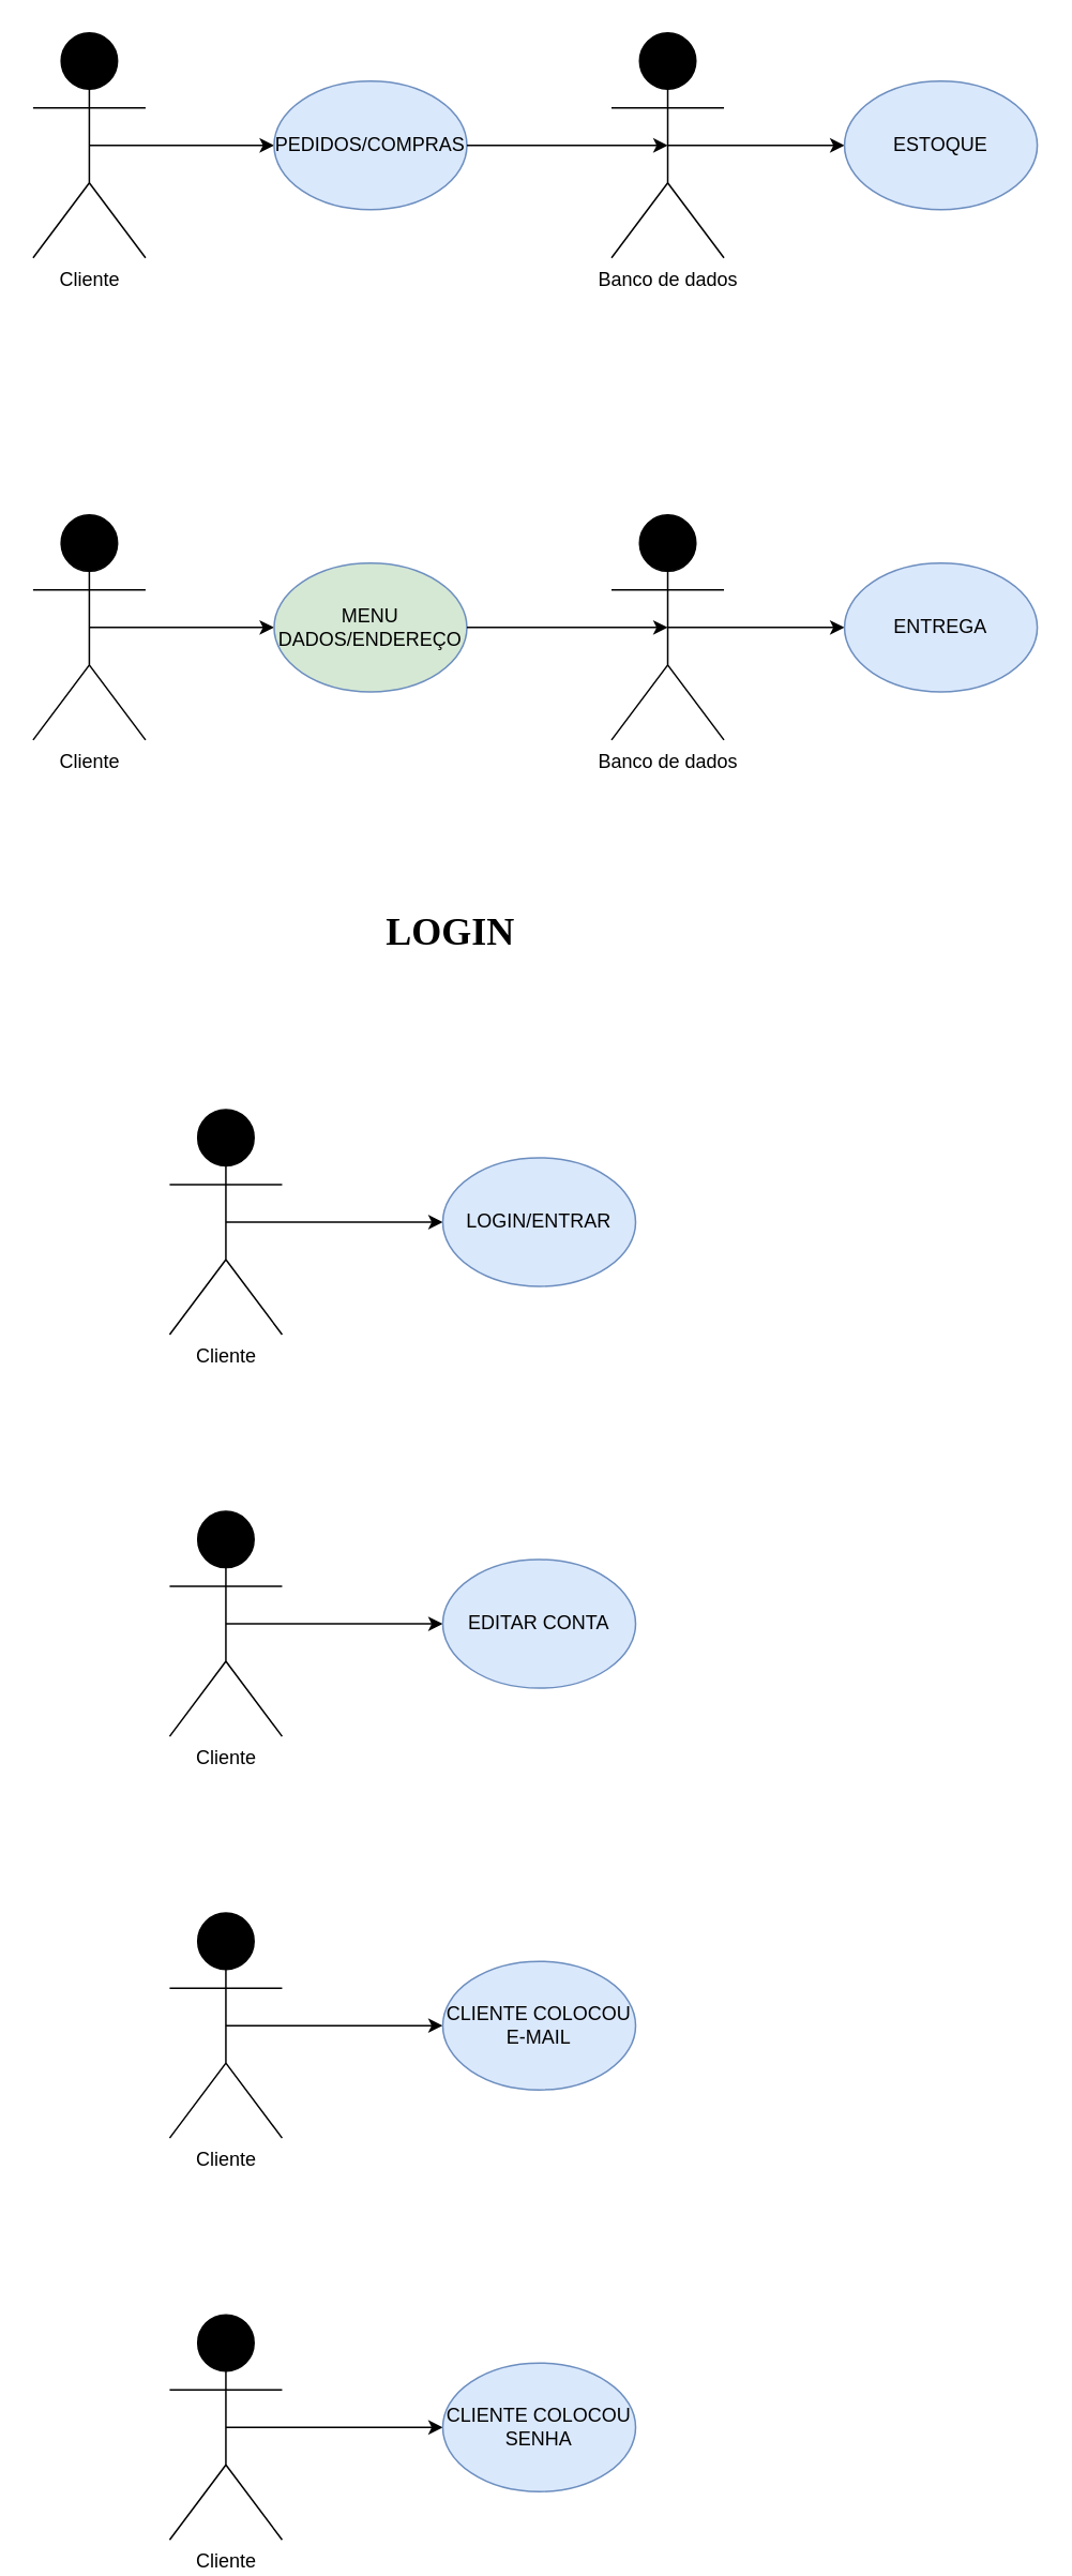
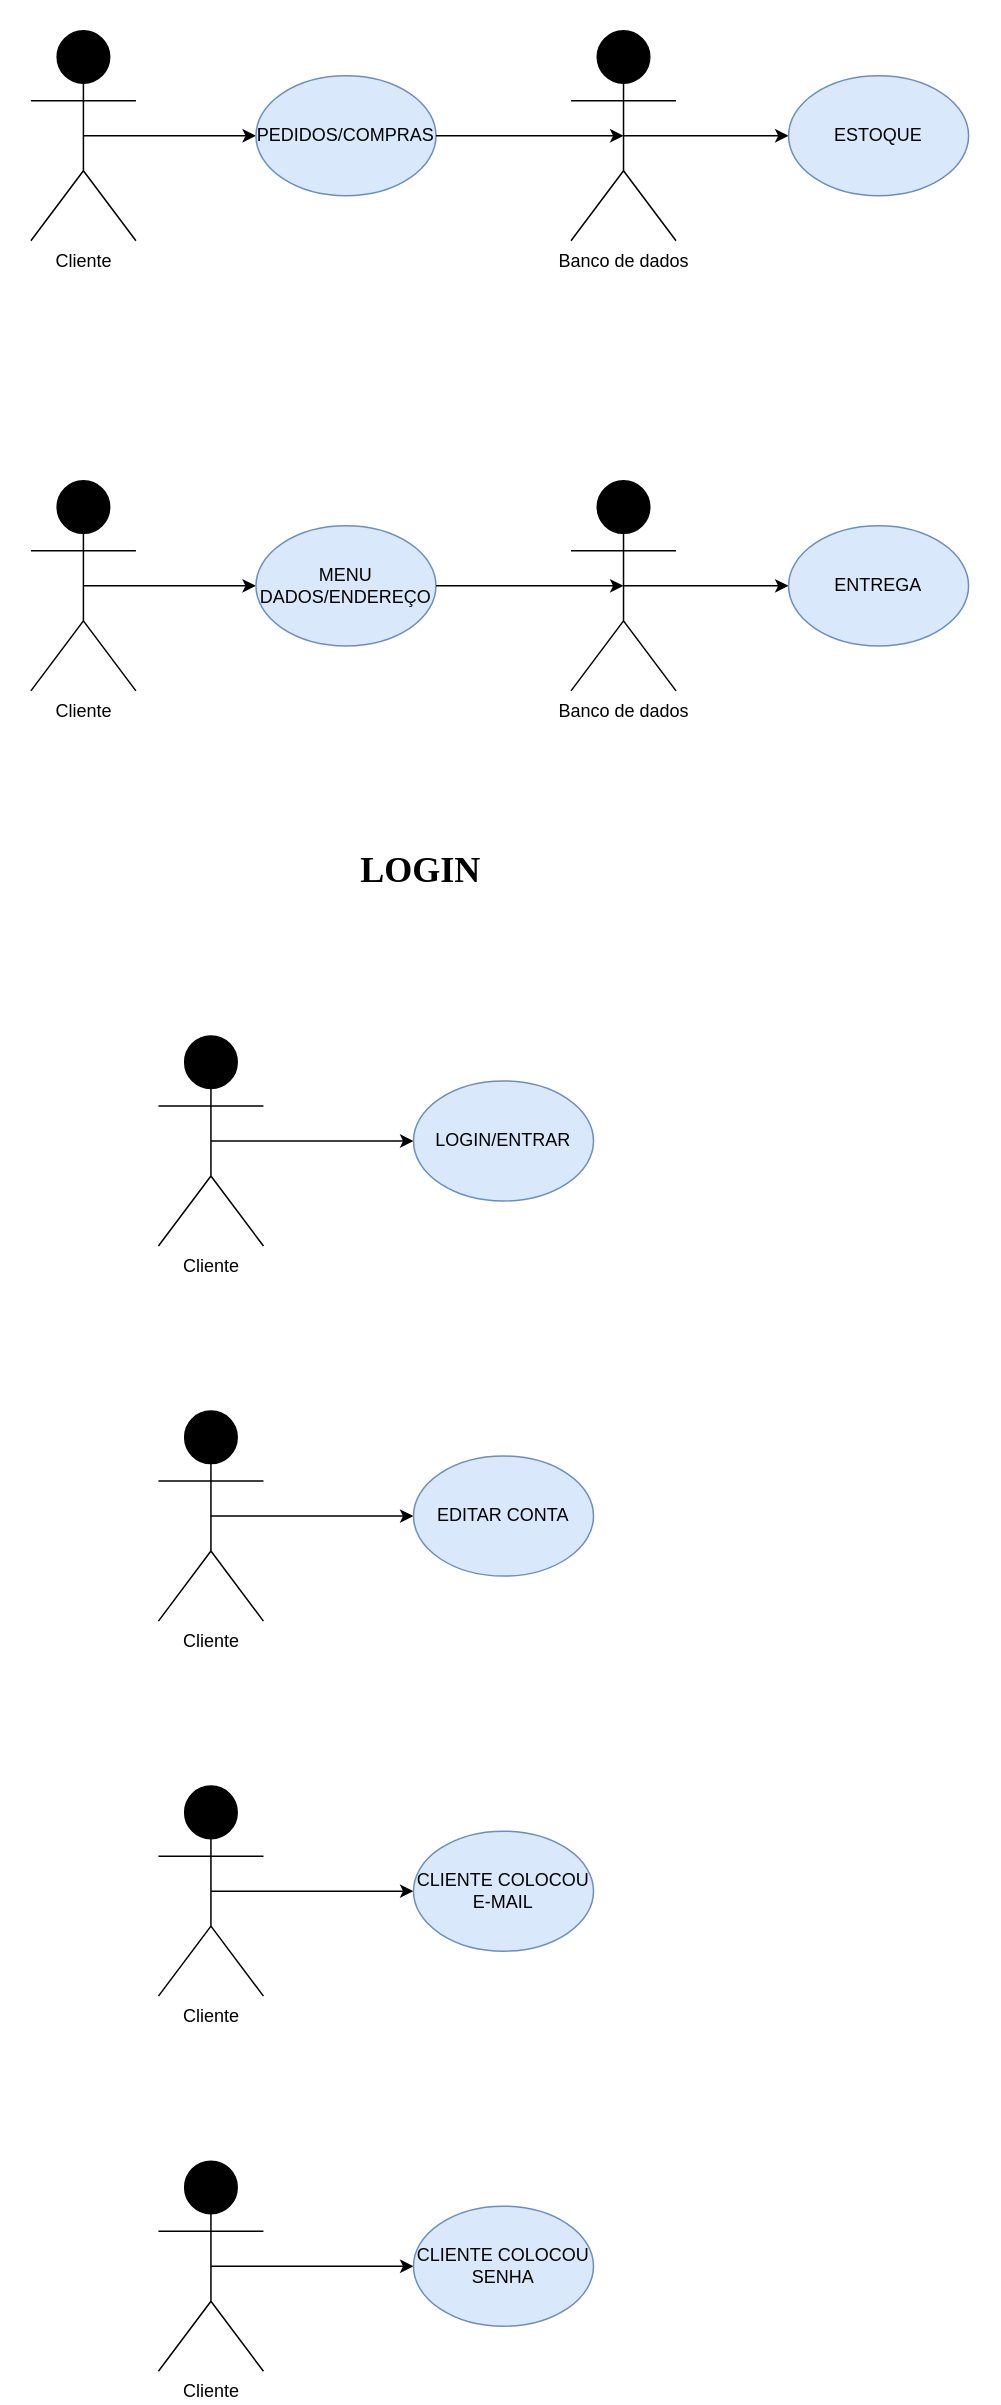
- <mxCell id="23" value="MENU DADOS/ENDEREÇO" style="ellipse;whiteSpace=wrap;html=1;fillColor=#d5e8d4;strokeColor=#6c8ebf;" vertex="1" parent="1"><mxGeometry x="170" y="350" width="120" height="80" as="geometry" /></mxCell>
+ <mxCell id="23" value="MENU DADOS/ENDEREÇO" style="ellipse;whiteSpace=wrap;html=1;fillColor=#dae8fc;strokeColor=#6c8ebf;" vertex="1" parent="1"><mxGeometry x="170" y="350" width="120" height="80" as="geometry" /></mxCell>
